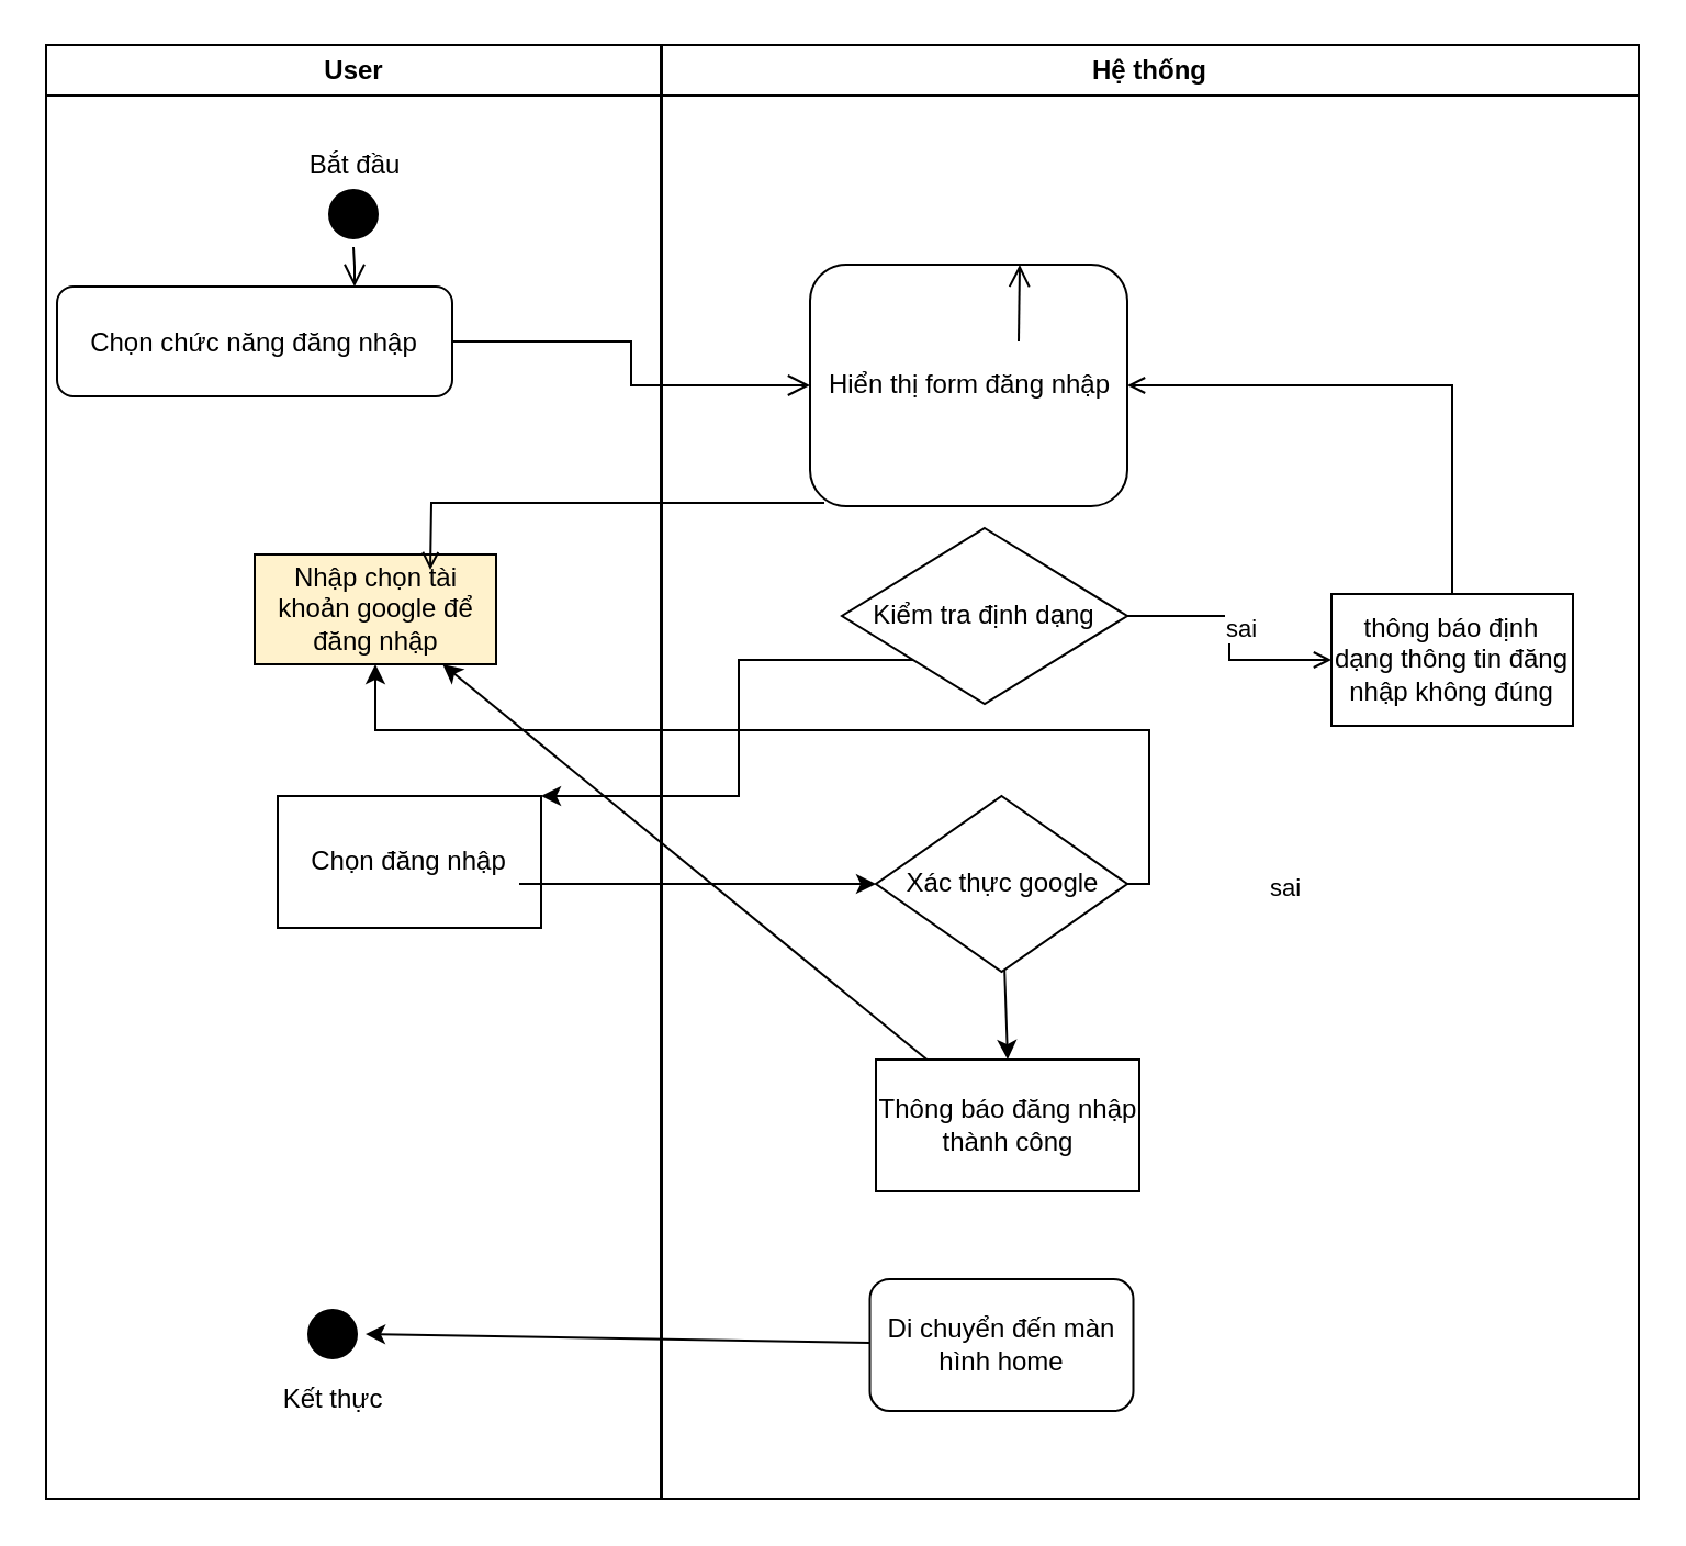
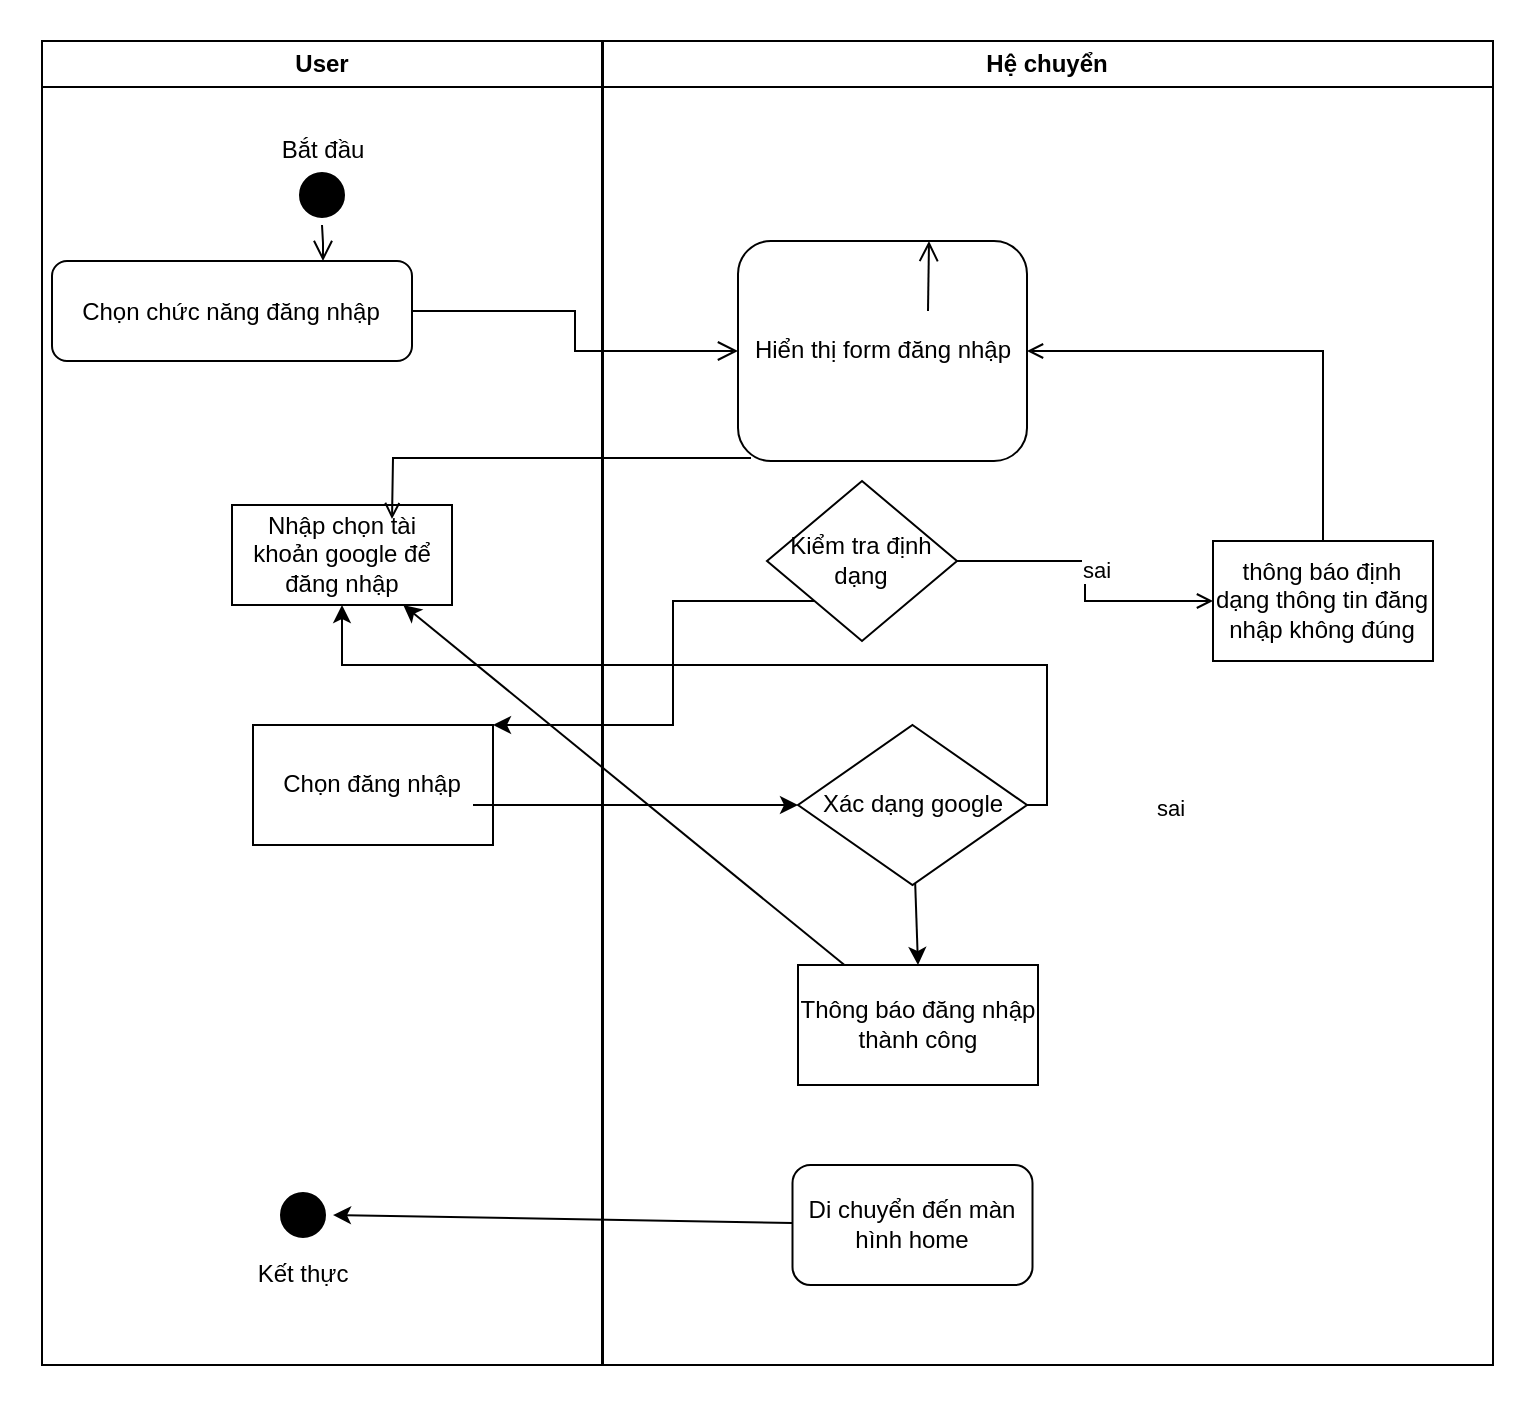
- <mxCell id="13" value="Hệ thống" style="swimlane;whiteSpace=wrap" parent="1" vertex="1"><mxGeometry x="301" y="20" width="445" height="662" as="geometry" /></mxCell>
+ <mxCell id="13" value="Hệ chuyển" style="swimlane;whiteSpace=wrap" parent="1" vertex="1"><mxGeometry x="301" y="20" width="445" height="662" as="geometry" /></mxCell>
- <mxCell id="6" value="Nhập chọn tài khoản google để đăng nhập" style="strokeColor=#000000;whiteSpace=wrap;fillColor=#fff2cc;" parent="2" vertex="1"><mxGeometry x="95" y="232" width="110" height="50" as="geometry" /></mxCell>
+ <mxCell id="6" value="Nhập chọn tài khoản google để đăng nhập" style="strokeColor=#000000;whiteSpace=wrap;" parent="2" vertex="1"><mxGeometry x="95" y="232" width="110" height="50" as="geometry" /></mxCell>
- <mxCell id="16" value="Kiểm tra định dạng" style="rhombus;whiteSpace=wrap;html=1;" vertex="1" parent="13"><mxGeometry x="82" y="220" width="130" height="80" as="geometry" /></mxCell>
+ <mxCell id="16" value="Kiểm tra định dạng" style="rhombus;whiteSpace=wrap;html=1;" vertex="1" parent="13"><mxGeometry x="82" y="220" width="95" height="80" as="geometry" /></mxCell>
- <mxCell id="22" value="Xác thực google" style="rhombus;whiteSpace=wrap;html=1;" vertex="1" parent="13"><mxGeometry x="97.5" y="342" width="114.5" height="80" as="geometry" /></mxCell>
+ <mxCell id="22" value="Xác dạng google" style="rhombus;whiteSpace=wrap;html=1;" vertex="1" parent="13"><mxGeometry x="97.5" y="342" width="114.5" height="80" as="geometry" /></mxCell>
